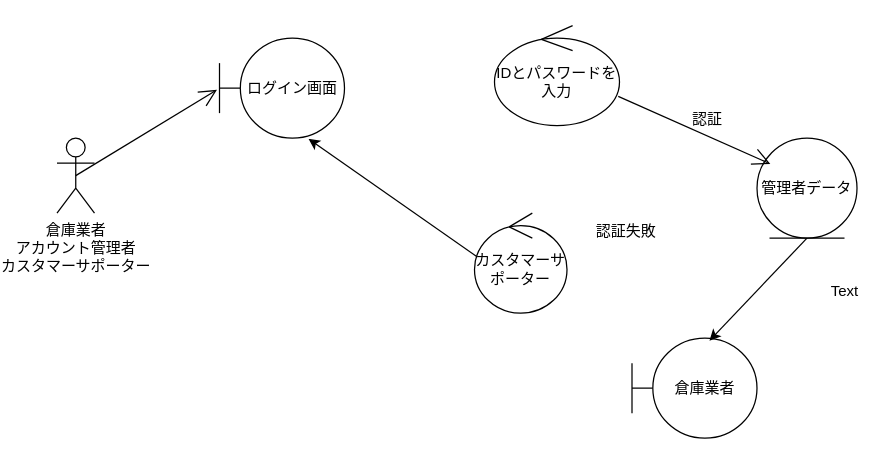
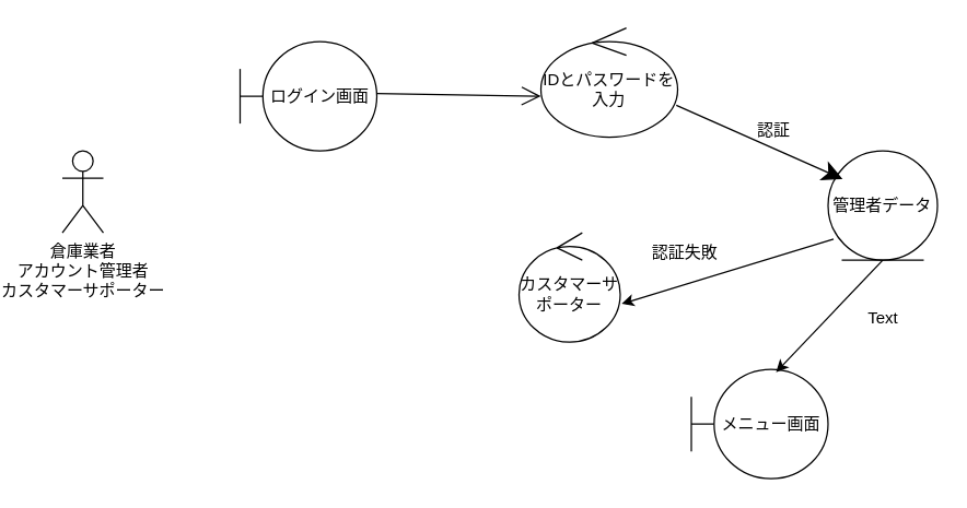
+ <mxCell id="7" value="" style="endArrow=open;endFill=1;endSize=12;html=1;exitX=1;exitY=0.475;exitDx=0;exitDy=0;exitPerimeter=0;entryX=0;entryY=0.625;entryDx=0;entryDy=0;entryPerimeter=0;" parent="1" source="3" target="4" edge="1"><mxGeometry width="160" relative="1" as="geometry"><mxPoint x="210" y="50" as="sourcePoint" /><mxPoint x="370" y="50" as="targetPoint" /></mxGeometry></mxCell>
- <mxCell id="6" value="" style="endArrow=open;endFill=1;endSize=12;html=1;exitX=0.5;exitY=0.5;exitDx=0;exitDy=0;exitPerimeter=0;entryX=-0.02;entryY=0.517;entryDx=0;entryDy=0;entryPerimeter=0;" parent="1" source="2" target="3" edge="1"><mxGeometry width="160" relative="1" as="geometry"><mxPoint x="-80" y="50" as="sourcePoint" /><mxPoint x="80" y="50" as="targetPoint" /></mxGeometry></mxCell>
- <mxCell id="8" value="" style="endArrow=open;endFill=1;endSize=12;html=1;exitX=0.99;exitY=0.708;exitDx=0;exitDy=0;exitPerimeter=0;entryX=0.133;entryY=0.258;entryDx=0;entryDy=0;entryPerimeter=0;" parent="1" source="4" target="5" edge="1"><mxGeometry width="160" relative="1" as="geometry"><mxPoint x="480" y="50" as="sourcePoint" /><mxPoint x="640" y="50" as="targetPoint" /><Array as="points" /></mxGeometry></mxCell>
+ <mxCell id="8" value="" style="endArrow=classic;endFill=1;endSize=12;html=1;exitX=0.99;exitY=0.708;exitDx=0;exitDy=0;exitPerimeter=0;entryX=0.133;entryY=0.258;entryDx=0;entryDy=0;entryPerimeter=0;" parent="1" source="4" target="5" edge="1"><mxGeometry width="160" relative="1" as="geometry"><mxPoint x="480" y="50" as="sourcePoint" /><mxPoint x="640" y="50" as="targetPoint" /><Array as="points" /></mxGeometry></mxCell>
- <mxCell id="13" value="" style="endArrow=classic;html=1;exitX=0.023;exitY=0.433;exitDx=0;exitDy=0;exitPerimeter=0;entryX=0.713;entryY=1.008;entryDx=0;entryDy=0;entryPerimeter=0;" parent="1" source="10" target="3" edge="1"><mxGeometry width="50" height="50" relative="1" as="geometry"><mxPoint x="594" y="185" as="sourcePoint" /><mxPoint x="402" y="232" as="targetPoint" /></mxGeometry></mxCell>
+ <mxCell id="12" value="" style="endArrow=classic;html=1;exitX=0.05;exitY=0.808;exitDx=0;exitDy=0;exitPerimeter=0;entryX=1.014;entryY=0.65;entryDx=0;entryDy=0;entryPerimeter=0;" parent="1" source="5" target="10" edge="1"><mxGeometry width="50" height="50" relative="1" as="geometry"><mxPoint x="380" y="190" as="sourcePoint" /><mxPoint x="430" y="140" as="targetPoint" /></mxGeometry></mxCell>
- <mxCell id="16" value="Text" style="text;html=1;align=center;verticalAlign=middle;resizable=0;points=[];autosize=1;strokeColor=none;fillColor=none;" vertex="1" parent="1"><mxGeometry x="625" y="218" width="50" height="30" as="geometry" /></mxCell>
+ <mxCell id="16" value="Text" style="text;html=1;align=center;verticalAlign=middle;resizable=0;points=[];autosize=1;strokeColor=none;fillColor=none;" vertex="1" parent="1"><mxGeometry x="595" y="218" width="50" height="30" as="geometry" /></mxCell>
- <mxCell id="11" value="倉庫業者" style="shape=umlBoundary;whiteSpace=wrap;html=1;" parent="1" vertex="1"><mxGeometry x="480" y="270" width="100" height="80" as="geometry" /></mxCell>
+ <mxCell id="11" value="メニュー画面" style="shape=umlBoundary;whiteSpace=wrap;html=1;" parent="1" vertex="1"><mxGeometry x="480" y="270" width="100" height="80" as="geometry" /></mxCell>
